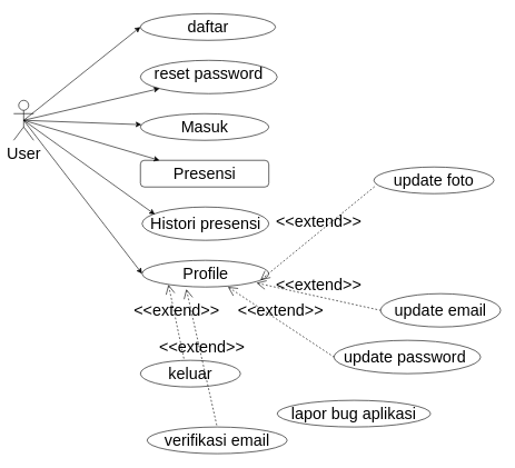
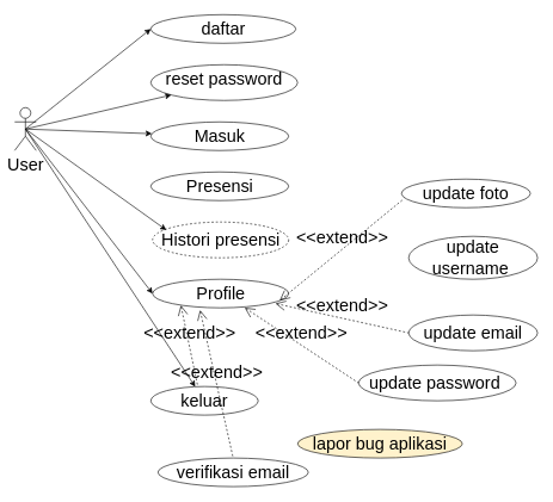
- <mxCell id="12" value="" style="endArrow=classic;html=1;rounded=0;fontSize=24;exitX=0.5;exitY=0.5;exitDx=0;exitDy=0;exitPerimeter=0;" edge="1" parent="1" source="2" target="6"><mxGeometry width="50" height="50" relative="1" as="geometry"><mxPoint x="70" y="260" as="sourcePoint" /><mxPoint x="120" y="210" as="targetPoint" /></mxGeometry></mxCell>
+ <mxCell id="12" value="" style="endArrow=classic;html=1;rounded=0;fontSize=24;exitX=0.5;exitY=0.5;exitDx=0;exitDy=0;exitPerimeter=0;" edge="1" parent="1" source="2" target="22"><mxGeometry width="50" height="50" relative="1" as="geometry"><mxPoint x="70" y="260" as="sourcePoint" /><mxPoint x="120" y="210" as="targetPoint" /></mxGeometry></mxCell>
- <mxCell id="6" value="Presensi" style="whiteSpace=wrap;html=1;align=center;fontSize=24;rounded=1;" vertex="1" parent="1"><mxGeometry x="210" y="240" width="192.5" height="40" as="geometry" /></mxCell>
+ <mxCell id="6" value="Presensi" style="ellipse;whiteSpace=wrap;html=1;align=center;fontSize=24;" vertex="1" parent="1"><mxGeometry x="210" y="240" width="192.5" height="40" as="geometry" /></mxCell>
- <mxCell id="7" value="Histori presensi" style="ellipse;whiteSpace=wrap;html=1;align=center;fontSize=24;" vertex="1" parent="1"><mxGeometry x="212.5" y="310" width="190" height="50" as="geometry" /></mxCell>
+ <mxCell id="7" value="Histori presensi" style="ellipse;whiteSpace=wrap;html=1;align=center;fontSize=24;dashed=1;" vertex="1" parent="1"><mxGeometry x="212.5" y="310" width="190" height="50" as="geometry" /></mxCell>
+ <mxCell id="17" value="update &lt;br&gt;username&amp;nbsp;" style="ellipse;whiteSpace=wrap;html=1;align=center;fontSize=24;" vertex="1" parent="1"><mxGeometry x="570" y="330" width="180" height="60" as="geometry" /></mxCell>
- <mxCell id="20" value="lapor bug aplikasi" style="ellipse;whiteSpace=wrap;html=1;align=center;fontSize=24;" vertex="1" parent="1"><mxGeometry x="415" y="600" width="230" height="40" as="geometry" /></mxCell>
+ <mxCell id="20" value="lapor bug aplikasi" style="ellipse;whiteSpace=wrap;html=1;align=center;fontSize=24;fillColor=#fff2cc;" vertex="1" parent="1"><mxGeometry x="415" y="600" width="230" height="40" as="geometry" /></mxCell>
